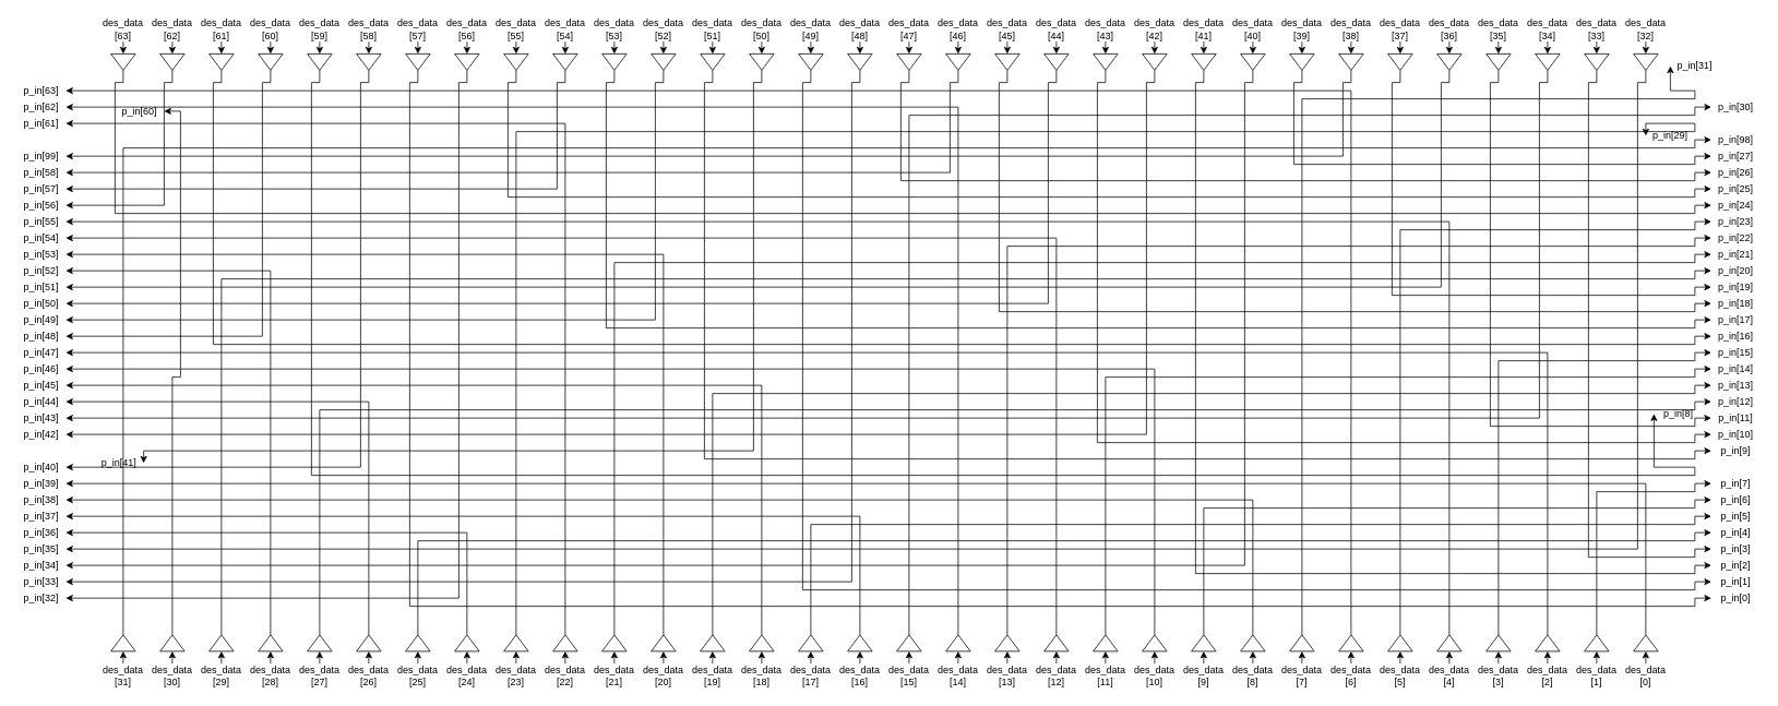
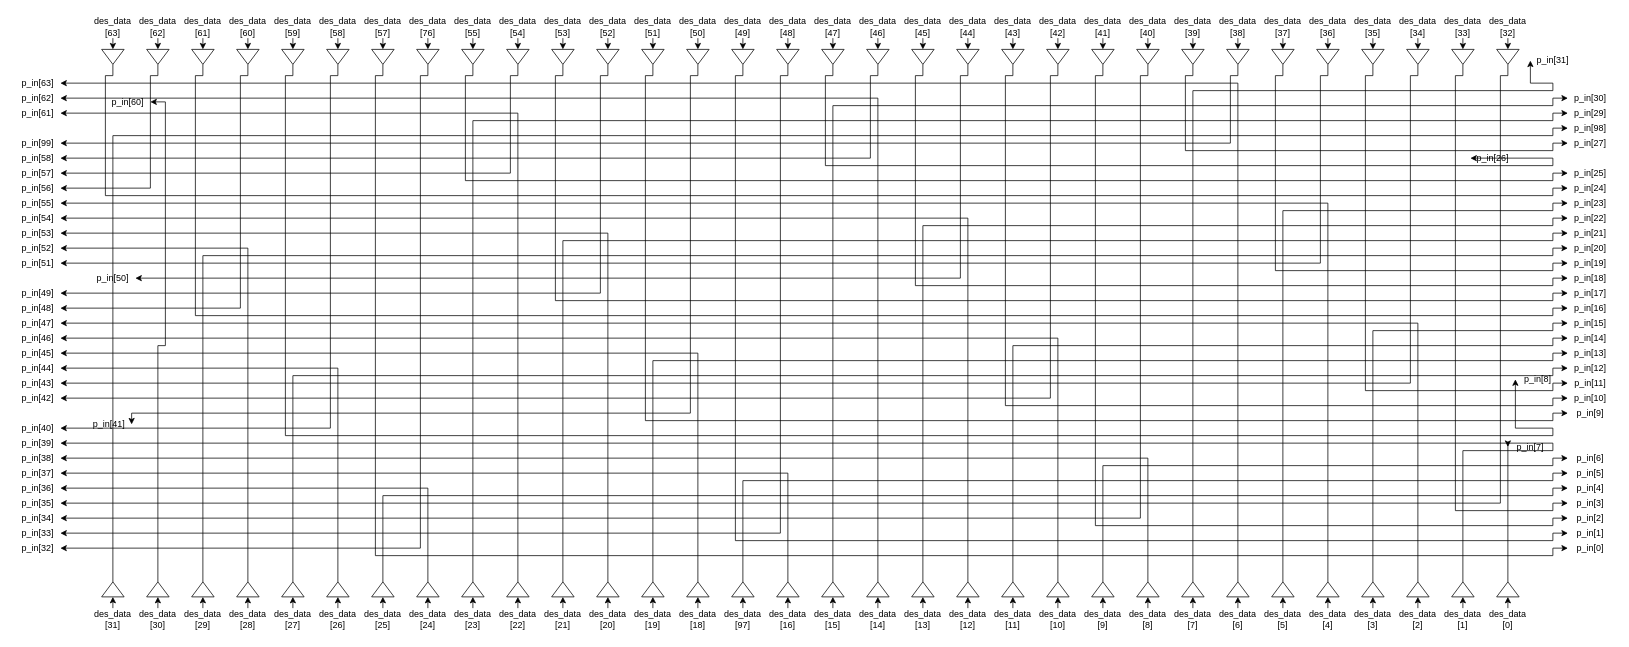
- <mxCell id="41" value="des_data [56]" style="text;html=1;align=center;verticalAlign=middle;whiteSpace=wrap;rounded=0;" vertex="1" parent="1"><mxGeometry x="540" y="20" width="60" height="30" as="geometry" /></mxCell>
+ <mxCell id="41" value="des_data [76]" style="text;html=1;align=center;verticalAlign=middle;whiteSpace=wrap;rounded=0;" vertex="1" parent="1"><mxGeometry x="540" y="20" width="60" height="30" as="geometry" /></mxCell>
- <mxCell id="184" value="p_in[29]" style="text;html=1;align=center;verticalAlign=middle;whiteSpace=wrap;rounded=0;" vertex="1" parent="1"><mxGeometry x="2010" y="155" width="60" height="20" as="geometry" /></mxCell>
+ <mxCell id="184" value="p_in[29]" style="text;html=1;align=center;verticalAlign=middle;whiteSpace=wrap;rounded=0;" vertex="1" parent="1"><mxGeometry x="2090" y="140" width="60" height="20" as="geometry" /></mxCell>
- <mxCell id="181" value="p_in[26]" style="text;html=1;align=center;verticalAlign=middle;whiteSpace=wrap;rounded=0;" vertex="1" parent="1"><mxGeometry x="2090" y="200" width="60" height="20" as="geometry" /></mxCell>
+ <mxCell id="181" value="p_in[26]" style="text;html=1;align=center;verticalAlign=middle;whiteSpace=wrap;rounded=0;" vertex="1" parent="1"><mxGeometry x="1960" y="200" width="60" height="20" as="geometry" /></mxCell>
- <mxCell id="145" value="p_in[50]" style="text;html=1;align=center;verticalAlign=middle;whiteSpace=wrap;rounded=0;" vertex="1" parent="1"><mxGeometry x="20" y="360" width="60" height="20" as="geometry" /></mxCell>
+ <mxCell id="145" value="p_in[50]" style="text;html=1;align=center;verticalAlign=middle;whiteSpace=wrap;rounded=0;" vertex="1" parent="1"><mxGeometry x="120" y="360" width="60" height="20" as="geometry" /></mxCell>
- <mxCell id="161" value="p_in[7]" style="text;html=1;align=center;verticalAlign=middle;whiteSpace=wrap;rounded=0;" vertex="1" parent="1"><mxGeometry x="2090" y="580" width="60" height="20" as="geometry" /></mxCell>
+ <mxCell id="161" value="p_in[7]" style="text;html=1;align=center;verticalAlign=middle;whiteSpace=wrap;rounded=0;" vertex="1" parent="1"><mxGeometry x="2010" y="585" width="60" height="20" as="geometry" /></mxCell>
- <mxCell id="71" value="des_data [17]" style="text;html=1;align=center;verticalAlign=middle;whiteSpace=wrap;rounded=0;" vertex="1" parent="1"><mxGeometry x="960" y="810" width="60" height="30" as="geometry" /></mxCell>
+ <mxCell id="71" value="des_data [97]" style="text;html=1;align=center;verticalAlign=middle;whiteSpace=wrap;rounded=0;" vertex="1" parent="1"><mxGeometry x="960" y="810" width="60" height="30" as="geometry" /></mxCell>
